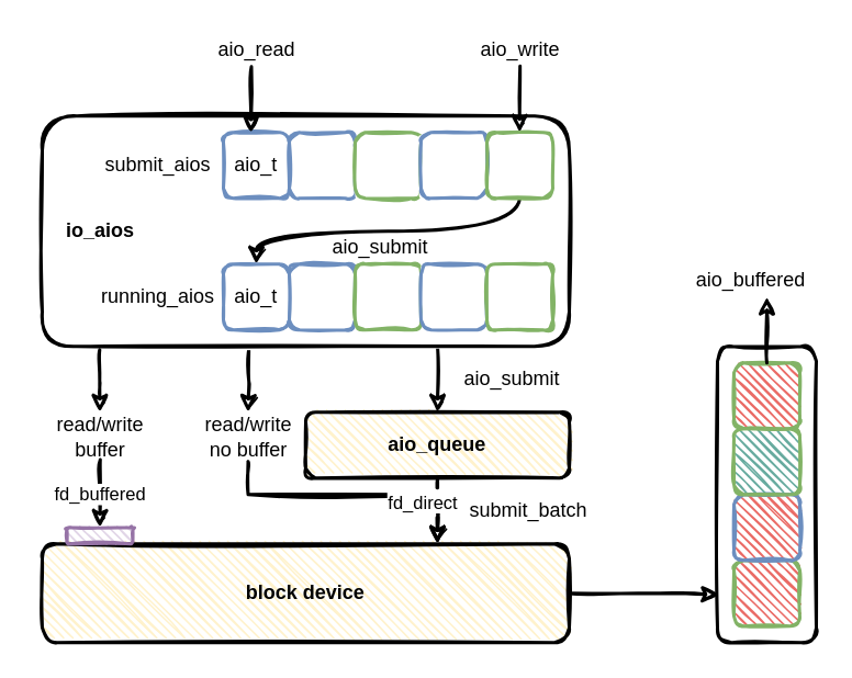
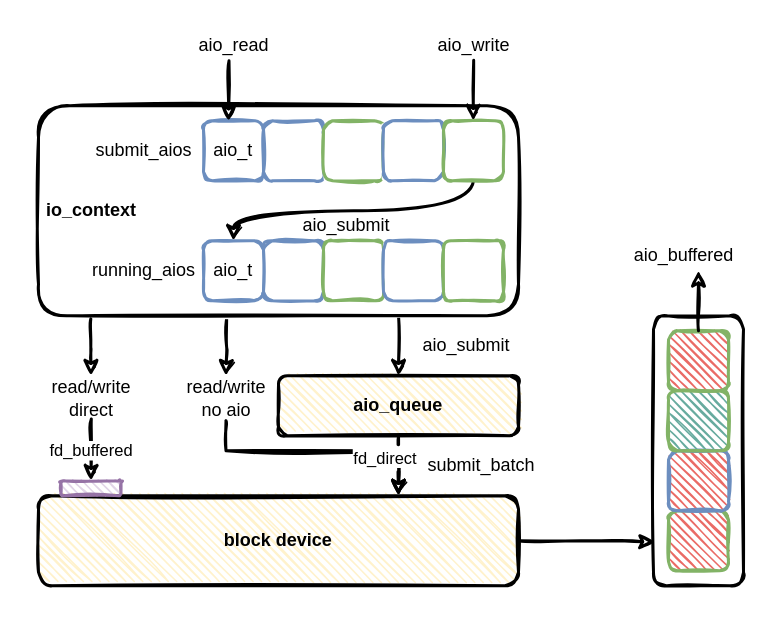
- <mxCell id="20" value="io_aios" style="text;html=1;align=center;verticalAlign=middle;resizable=0;points=[];autosize=1;strokeColor=none;fillColor=none;fontStyle=1" vertex="1" parent="1"><mxGeometry x="20" y="130" width="80" height="20" as="geometry" /></mxCell>
+ <mxCell id="20" value="io_context" style="text;html=1;align=center;verticalAlign=middle;resizable=0;points=[];autosize=1;strokeColor=none;fillColor=none;fontStyle=1" vertex="1" parent="1"><mxGeometry x="20" y="130" width="80" height="20" as="geometry" /></mxCell>
- <mxCell id="42" value="read/write&lt;br&gt;buffer" style="text;html=1;align=center;verticalAlign=middle;resizable=0;points=[];autosize=1;strokeColor=none;fillColor=none;" vertex="1" parent="1"><mxGeometry x="25" y="250" width="70" height="30" as="geometry" /></mxCell>
+ <mxCell id="42" value="read/write&lt;br&gt;direct" style="text;html=1;align=center;verticalAlign=middle;resizable=0;points=[];autosize=1;strokeColor=none;fillColor=none;" vertex="1" parent="1"><mxGeometry x="25" y="250" width="70" height="30" as="geometry" /></mxCell>
- <mxCell id="43" value="read/write&lt;br&gt;no buffer" style="text;html=1;align=center;verticalAlign=middle;resizable=0;points=[];autosize=1;strokeColor=none;fillColor=none;" vertex="1" parent="1"><mxGeometry x="115" y="250" width="70" height="30" as="geometry" /></mxCell>
+ <mxCell id="43" value="read/write&lt;br&gt;no aio" style="text;html=1;align=center;verticalAlign=middle;resizable=0;points=[];autosize=1;strokeColor=none;fillColor=none;" vertex="1" parent="1"><mxGeometry x="115" y="250" width="70" height="30" as="geometry" /></mxCell>
